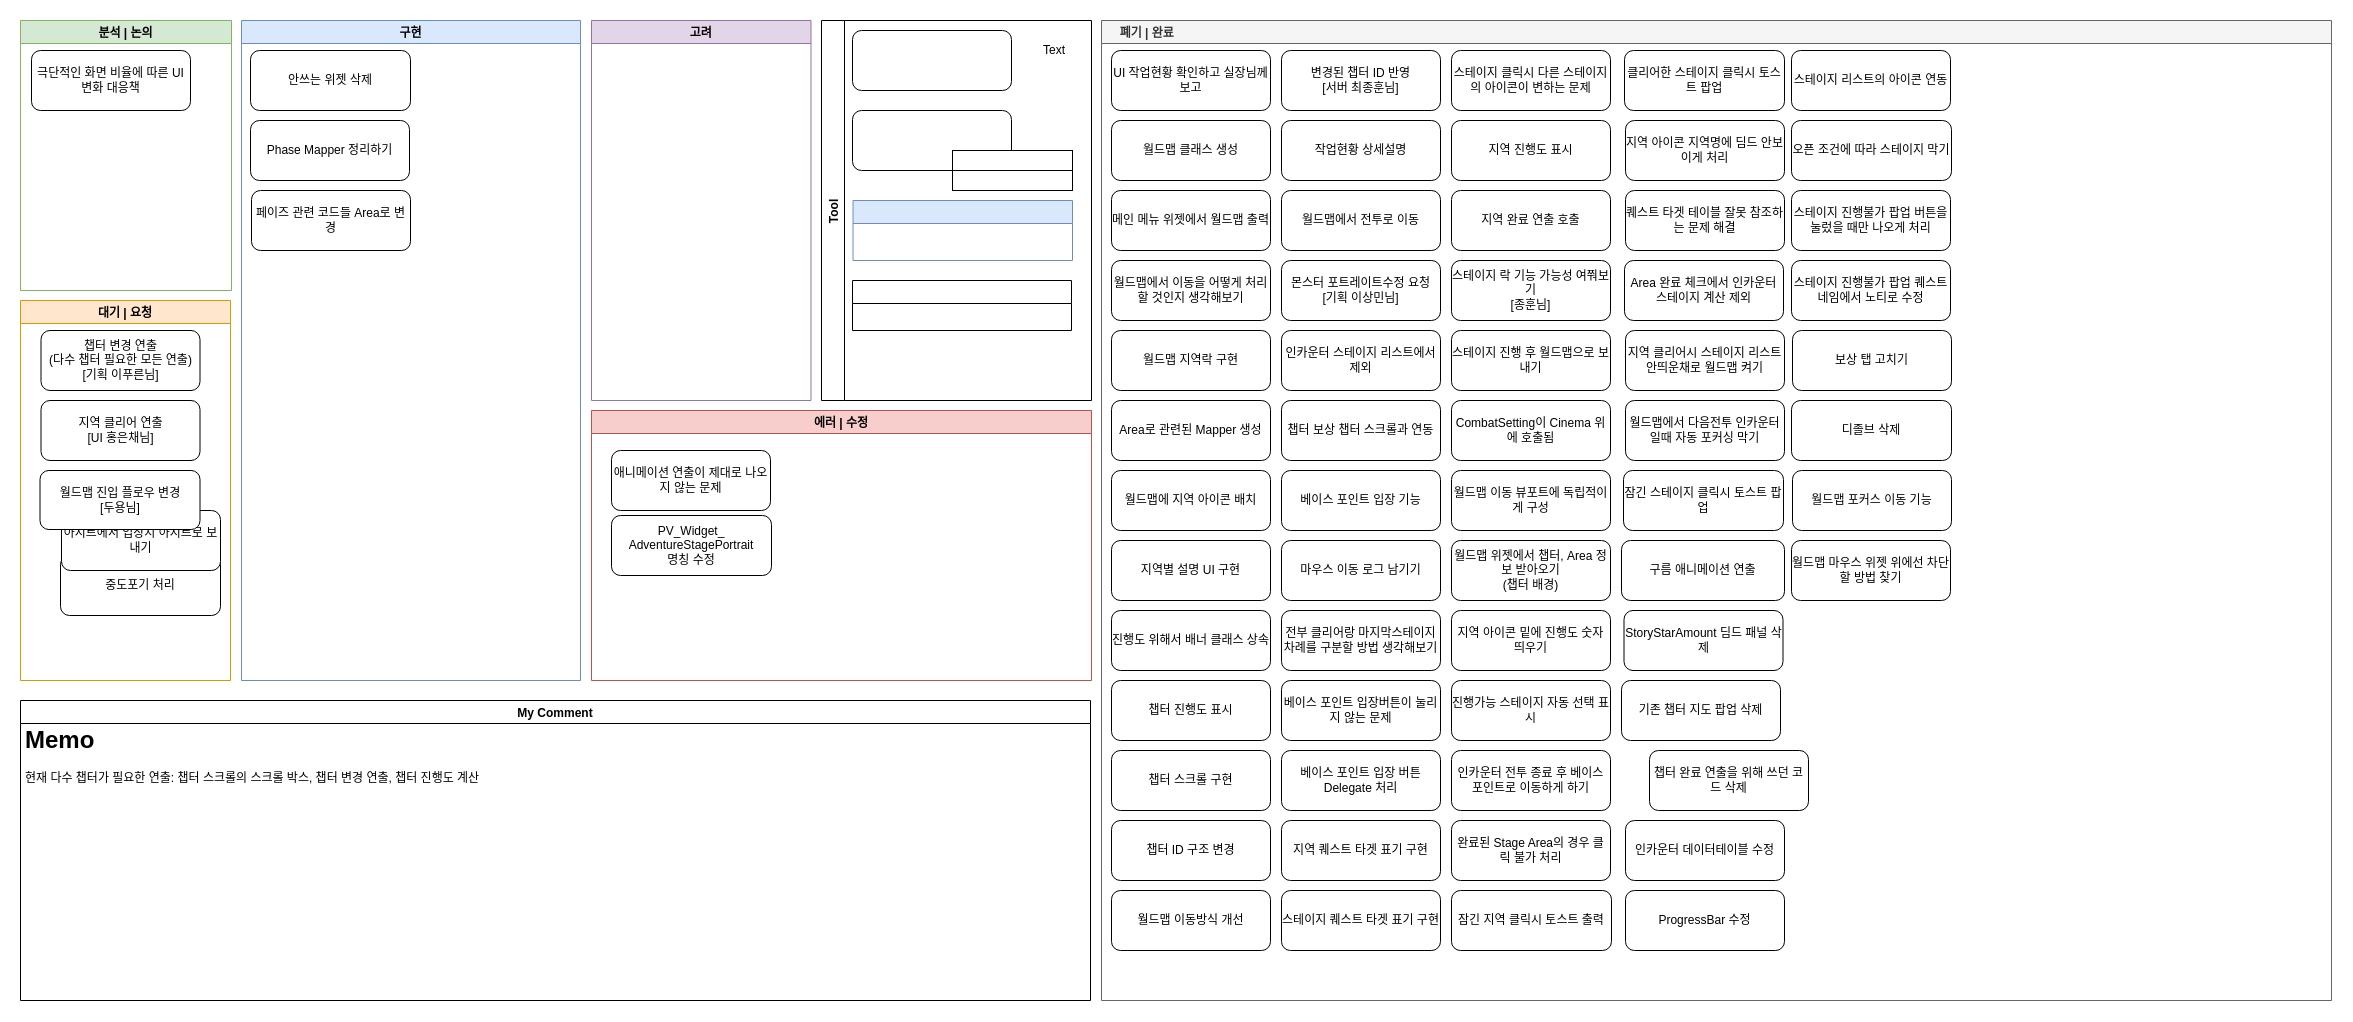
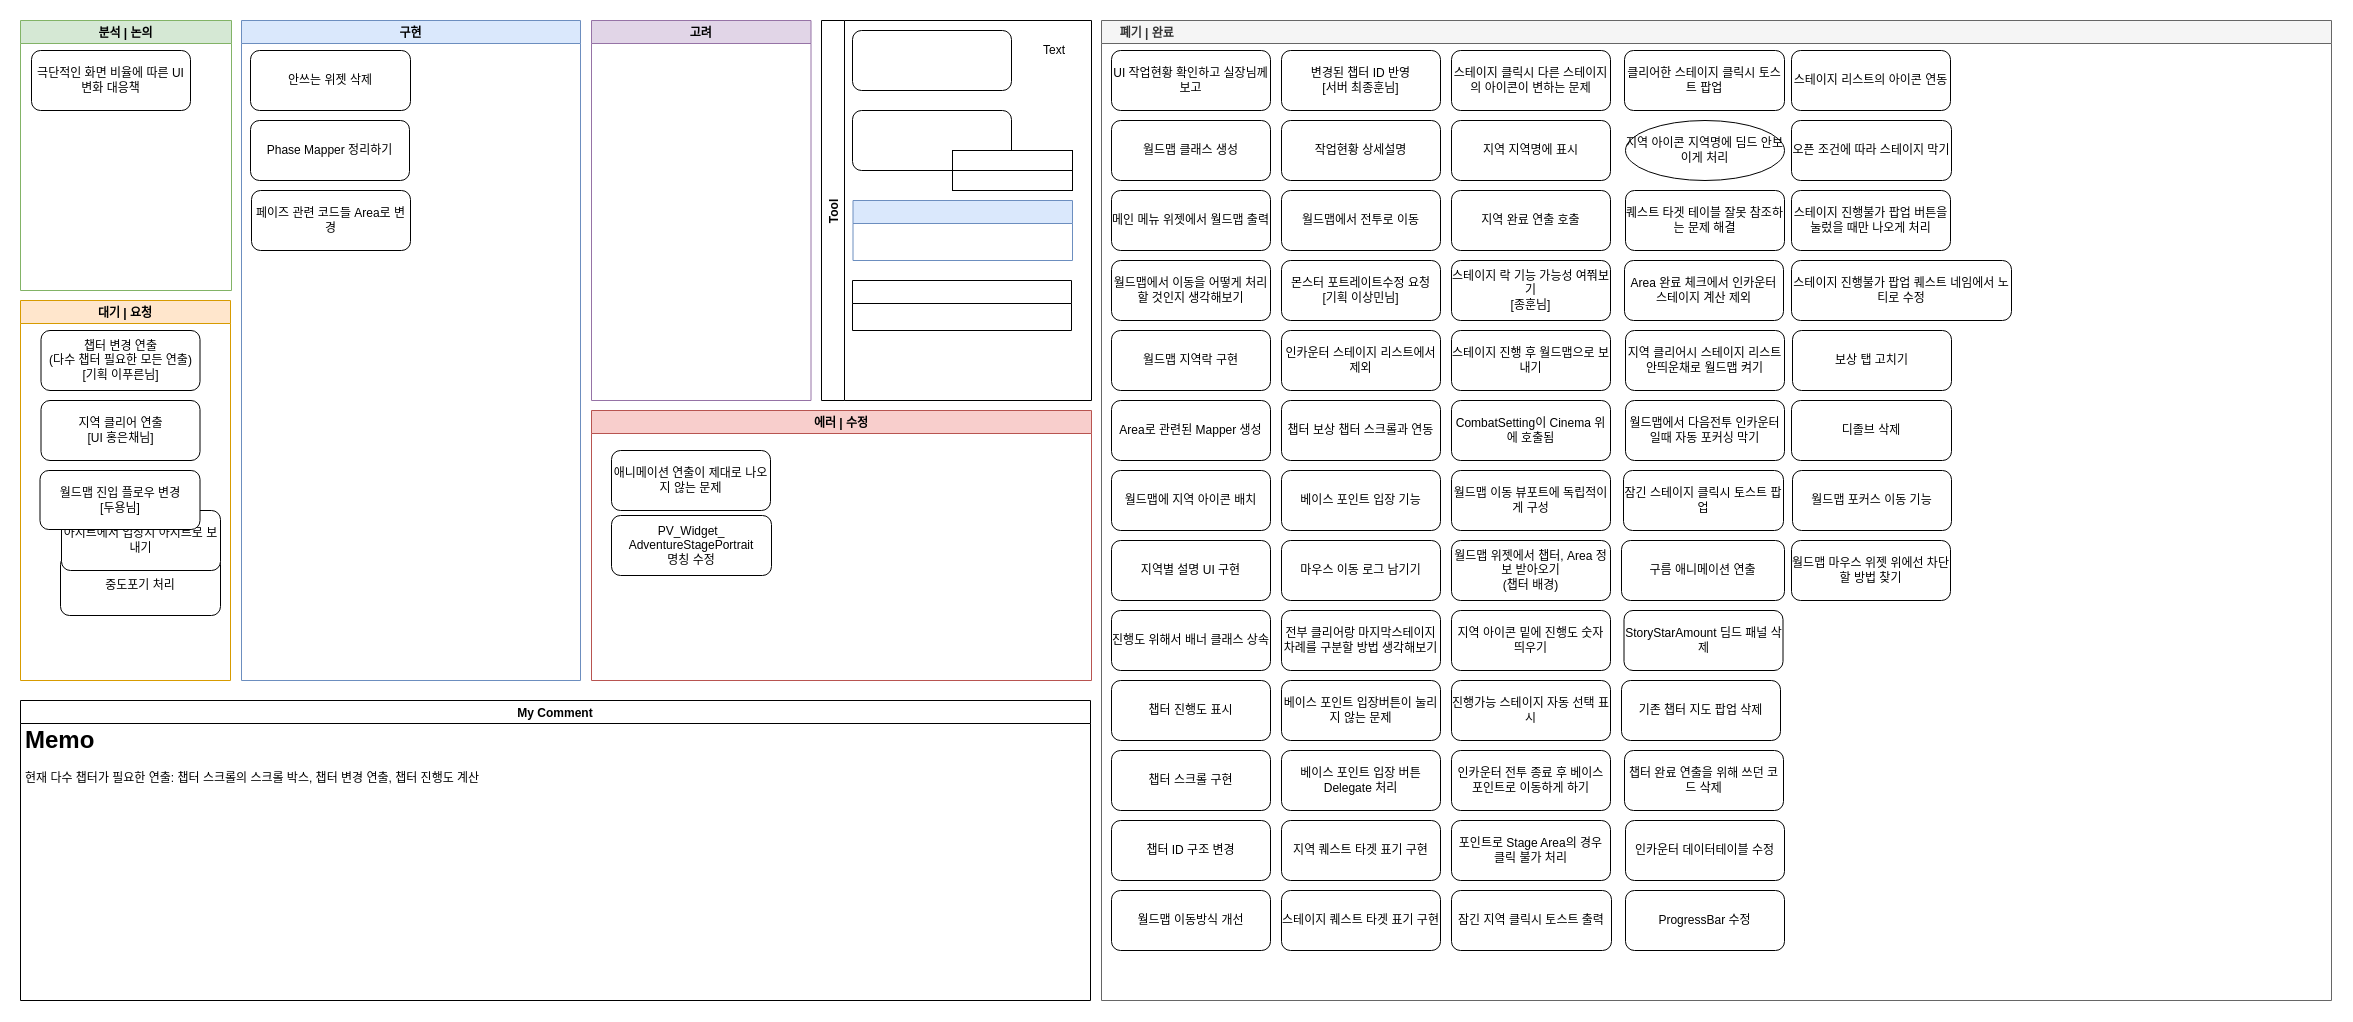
- <mxCell id="45" value="지역 진행도 표시" style="rounded=1;whiteSpace=wrap;html=1;" parent="17" vertex="1"><mxGeometry x="350" y="100" width="159" height="60" as="geometry" /></mxCell>
+ <mxCell id="45" value="지역 지역명에 표시" style="rounded=1;whiteSpace=wrap;html=1;" parent="17" vertex="1"><mxGeometry x="350" y="100" width="159" height="60" as="geometry" /></mxCell>
- <mxCell id="59" value="지역 아이콘 지역명에 딤드 안보이게 처리" style="rounded=1;whiteSpace=wrap;html=1;" parent="17" vertex="1"><mxGeometry x="524" y="100" width="159" height="60" as="geometry" /></mxCell>
+ <mxCell id="59" value="지역 아이콘 지역명에 딤드 안보이게 처리" style="ellipse;whiteSpace=wrap;html=1;" parent="17" vertex="1"><mxGeometry x="524" y="100" width="159" height="60" as="geometry" /></mxCell>
- <mxCell id="73" value="스테이지 진행불가 팝업 퀘스트 네임에서 노티로 수정" style="rounded=1;whiteSpace=wrap;html=1;" parent="17" vertex="1"><mxGeometry x="690" y="240" width="159" height="60" as="geometry" /></mxCell>
+ <mxCell id="73" value="스테이지 진행불가 팝업 퀘스트 네임에서 노티로 수정" style="rounded=1;whiteSpace=wrap;html=1;" parent="17" vertex="1"><mxGeometry x="690" y="240" width="220" height="60" as="geometry" /></mxCell>
- <mxCell id="67" value="챕터 완료 연출을 위해 쓰던 코드 삭제" style="rounded=1;whiteSpace=wrap;html=1;" parent="17" vertex="1"><mxGeometry x="548" y="730" width="159" height="60" as="geometry" /></mxCell>
+ <mxCell id="67" value="챕터 완료 연출을 위해 쓰던 코드 삭제" style="rounded=1;whiteSpace=wrap;html=1;" parent="17" vertex="1"><mxGeometry x="523" y="730" width="159" height="60" as="geometry" /></mxCell>
- <mxCell id="55" value="완료된 Stage Area의 경우 클릭 불가 처리" style="rounded=1;whiteSpace=wrap;html=1;" parent="17" vertex="1"><mxGeometry x="350" y="800" width="159" height="60" as="geometry" /></mxCell>
+ <mxCell id="55" value="포인트로 Stage Area의 경우 클릭 불가 처리" style="rounded=1;whiteSpace=wrap;html=1;" parent="17" vertex="1"><mxGeometry x="350" y="800" width="159" height="60" as="geometry" /></mxCell>
